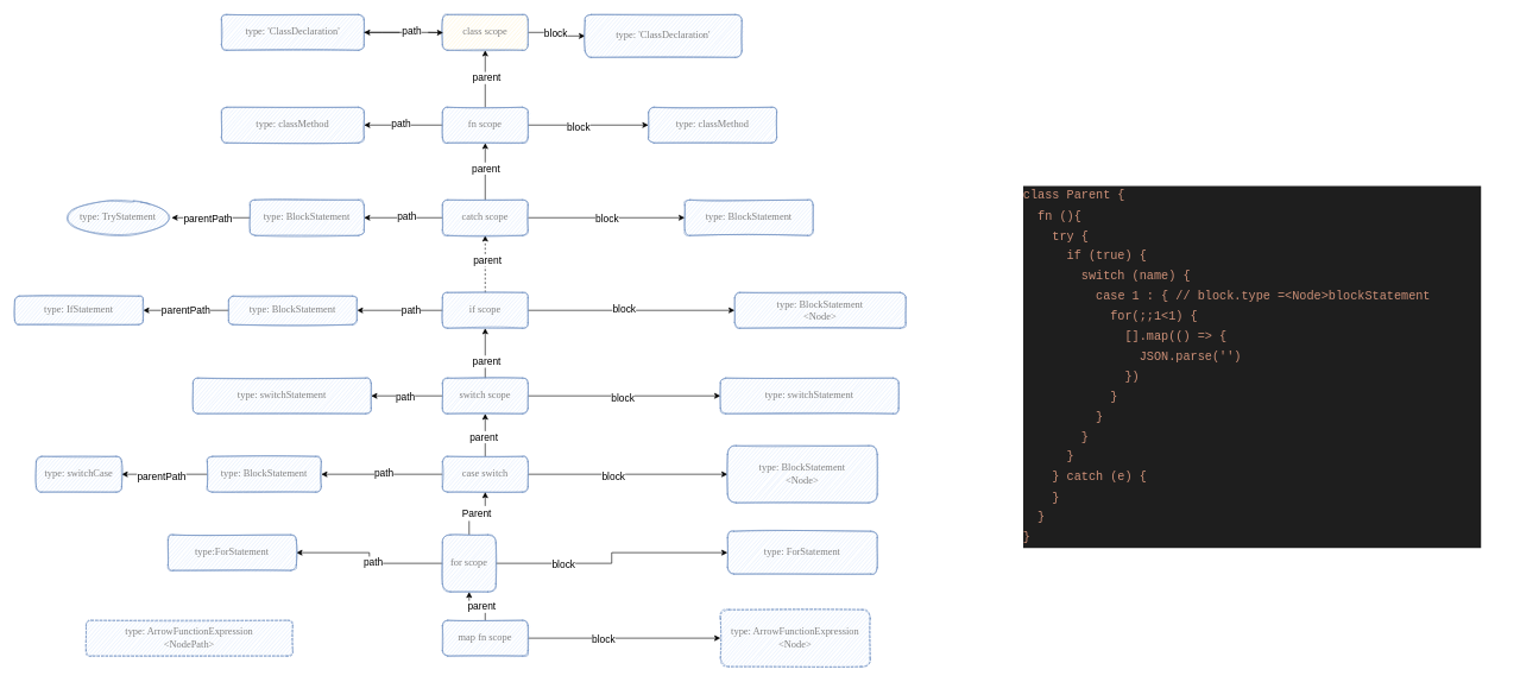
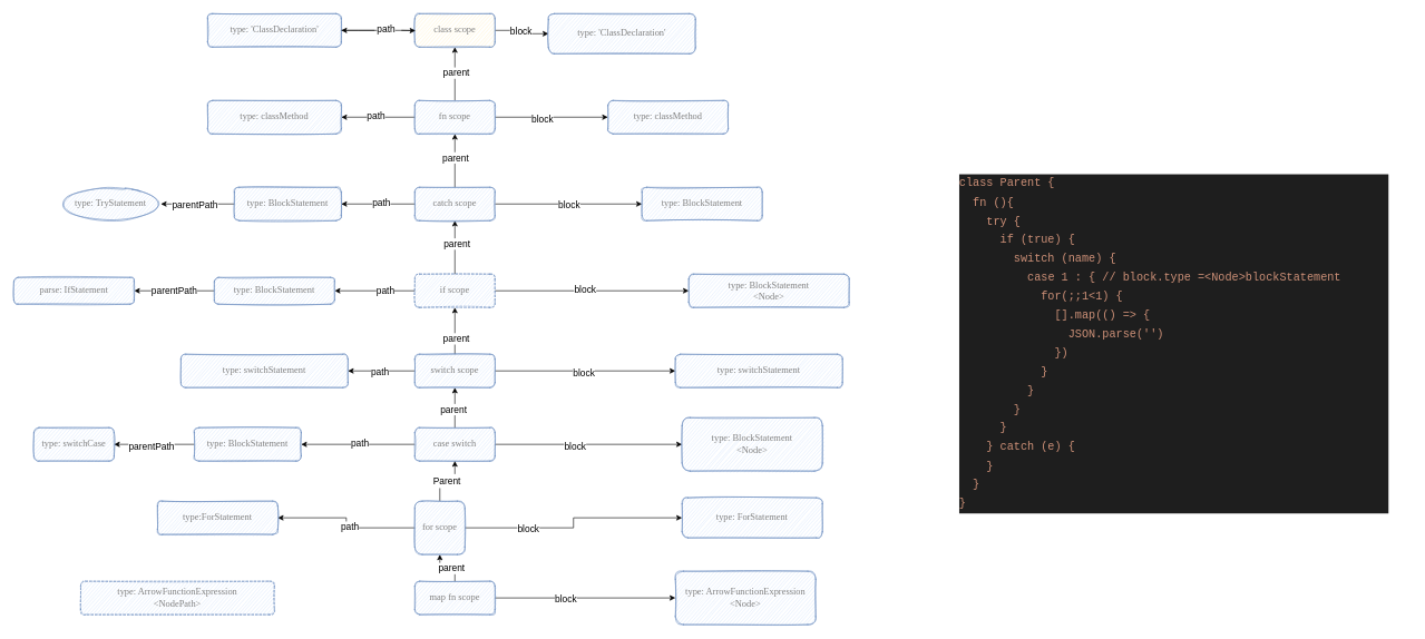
- <mxCell id="29" value="" style="edgeStyle=orthogonalEdgeStyle;rounded=0;orthogonalLoop=1;jettySize=auto;html=1;fontSize=14;dashed=1;" parent="1" source="35" target="42" edge="1"><mxGeometry relative="1" as="geometry" /></mxCell>
+ <mxCell id="29" value="" style="edgeStyle=orthogonalEdgeStyle;rounded=0;orthogonalLoop=1;jettySize=auto;html=1;fontSize=14;" parent="1" source="35" target="42" edge="1"><mxGeometry relative="1" as="geometry" /></mxCell>
- <mxCell id="69" value="&lt;span style=&quot;color: rgb(128 , 128 , 128) ; font-family: &amp;#34;comic sans ms&amp;#34; ; font-size: 14px&quot;&gt;type: IfStatement&lt;/span&gt;" style="rounded=1;whiteSpace=wrap;html=1;fillColor=#dae8fc;strokeColor=#6c8ebf;sketch=1;" parent="1" vertex="1"><mxGeometry x="20" y="415" width="180" height="40" as="geometry" /></mxCell>
+ <mxCell id="69" value="&lt;span style=&quot;color: rgb(128 , 128 , 128) ; font-family: &amp;#34;comic sans ms&amp;#34; ; font-size: 14px&quot;&gt;parse: IfStatement&lt;/span&gt;" style="rounded=1;whiteSpace=wrap;html=1;fillColor=#dae8fc;strokeColor=#6c8ebf;sketch=1;" parent="1" vertex="1"><mxGeometry x="20" y="415" width="180" height="40" as="geometry" /></mxCell>
- <mxCell id="35" value="&lt;font color=&quot;#808080&quot; face=&quot;Comic Sans MS&quot;&gt;&lt;span style=&quot;font-size: 14px&quot;&gt;if scope&lt;/span&gt;&lt;/font&gt;" style="rounded=1;whiteSpace=wrap;html=1;fillColor=#dae8fc;strokeColor=#6c8ebf;sketch=1;" parent="1" vertex="1"><mxGeometry x="620" y="410" width="120" height="50" as="geometry" /></mxCell>
+ <mxCell id="35" value="&lt;font color=&quot;#808080&quot; face=&quot;Comic Sans MS&quot;&gt;&lt;span style=&quot;font-size: 14px&quot;&gt;if scope&lt;/span&gt;&lt;/font&gt;" style="rounded=1;whiteSpace=wrap;html=1;fillColor=#dae8fc;strokeColor=#6c8ebf;sketch=1;dashed=1;" parent="1" vertex="1"><mxGeometry x="620" y="410" width="120" height="50" as="geometry" /></mxCell>
- <mxCell id="55" value="&lt;font color=&quot;#808080&quot; face=&quot;Comic Sans MS&quot;&gt;&lt;span style=&quot;font-size: 14px&quot;&gt;type: ArrowFunctionExpression&lt;/span&gt;&lt;br&gt;&lt;span style=&quot;font-size: 14px&quot;&gt;&amp;lt;Node&amp;gt;&lt;/span&gt;&lt;br&gt;&lt;/font&gt;" style="rounded=1;whiteSpace=wrap;html=1;fillColor=#dae8fc;strokeColor=#6c8ebf;sketch=1;dashed=1;" parent="1" vertex="1"><mxGeometry x="1010" y="855" width="210" height="80" as="geometry" /></mxCell>
+ <mxCell id="55" value="&lt;font color=&quot;#808080&quot; face=&quot;Comic Sans MS&quot;&gt;&lt;span style=&quot;font-size: 14px&quot;&gt;type: ArrowFunctionExpression&lt;/span&gt;&lt;br&gt;&lt;span style=&quot;font-size: 14px&quot;&gt;&amp;lt;Node&amp;gt;&lt;/span&gt;&lt;br&gt;&lt;/font&gt;" style="rounded=1;whiteSpace=wrap;html=1;fillColor=#dae8fc;strokeColor=#6c8ebf;sketch=1;" parent="1" vertex="1"><mxGeometry x="1010" y="855" width="210" height="80" as="geometry" /></mxCell>
